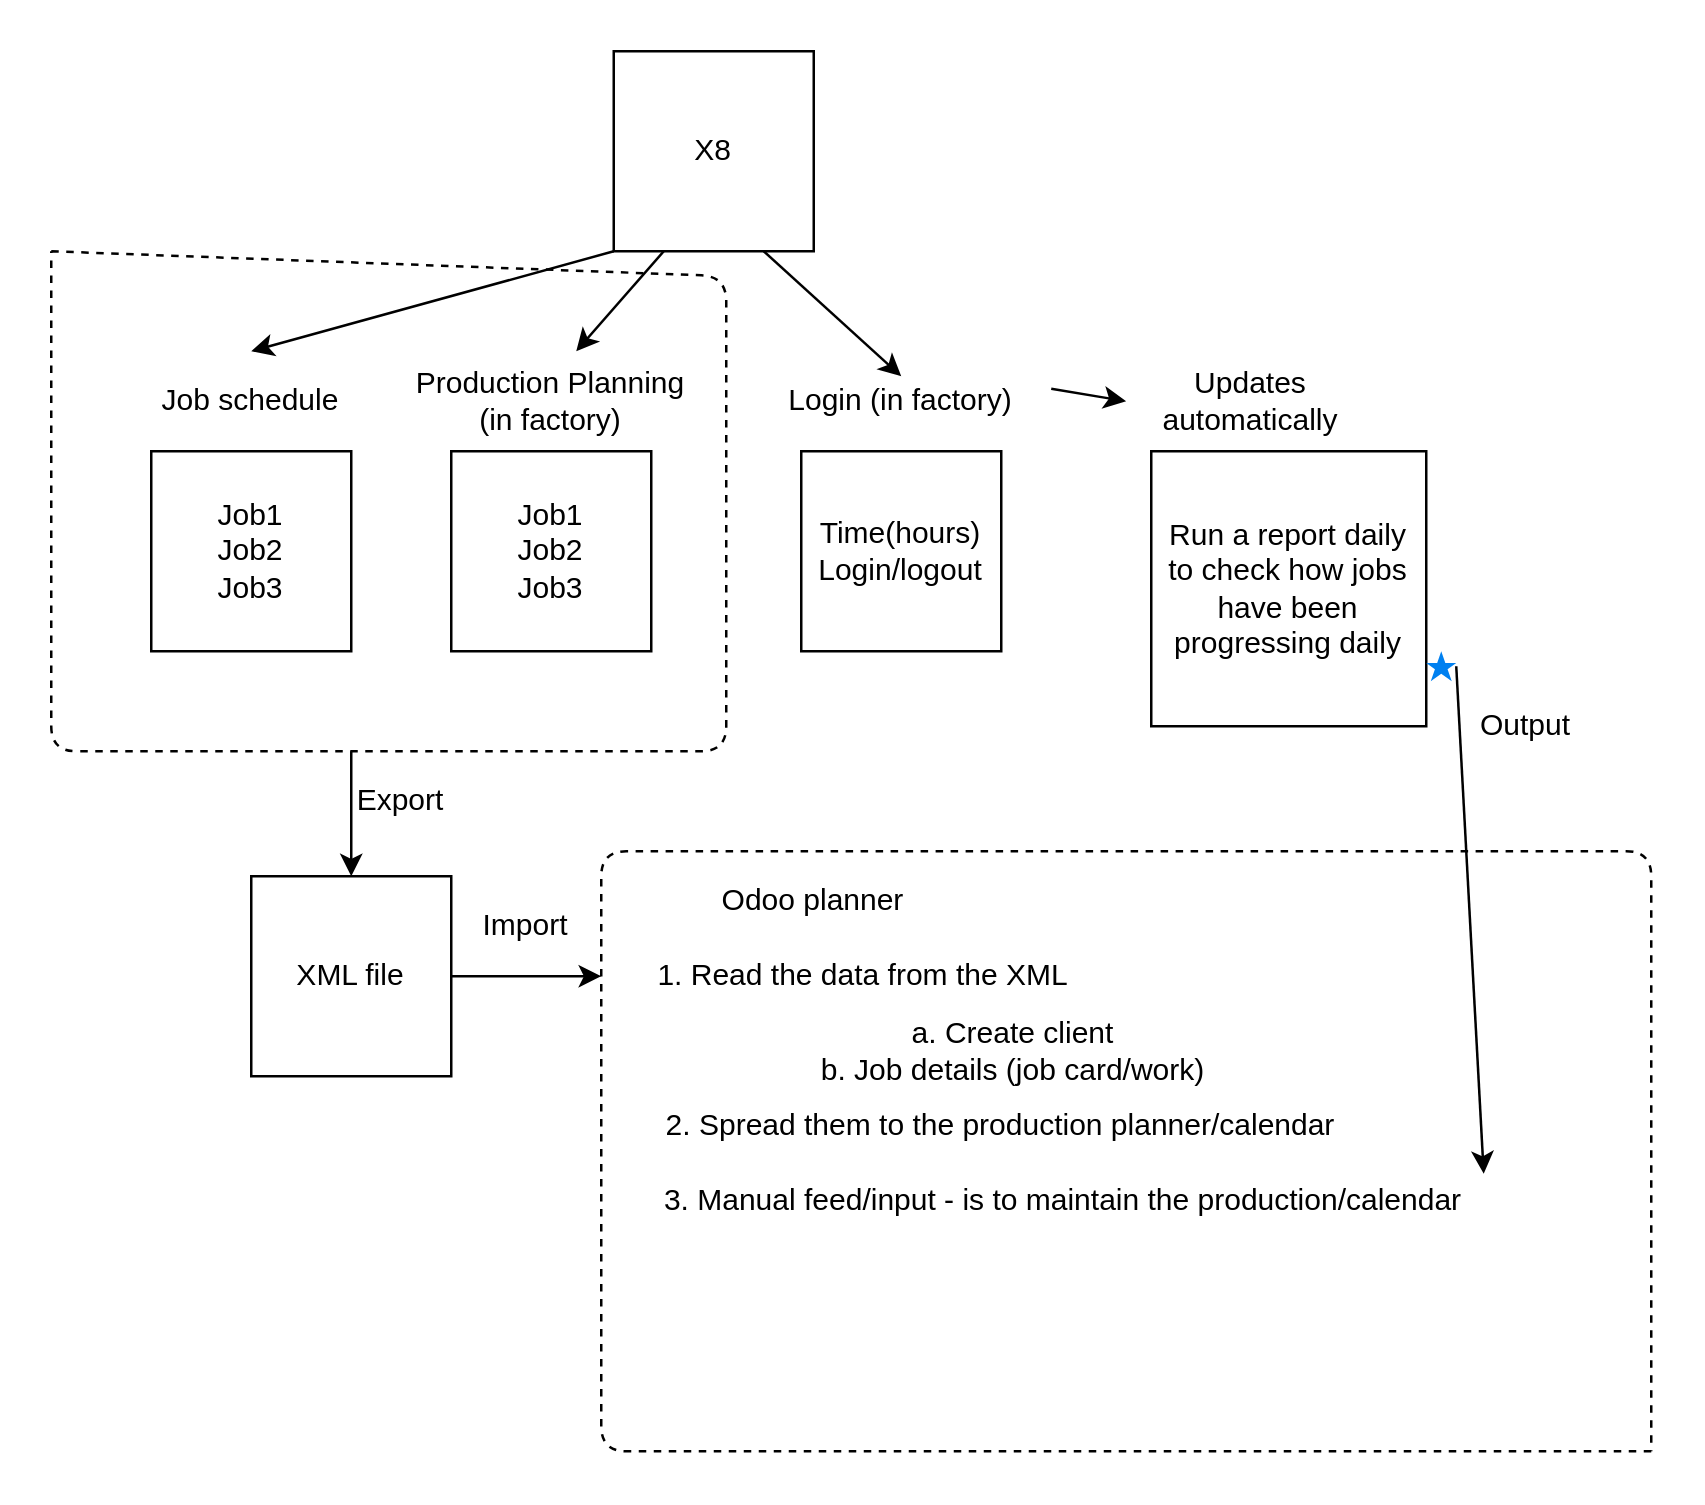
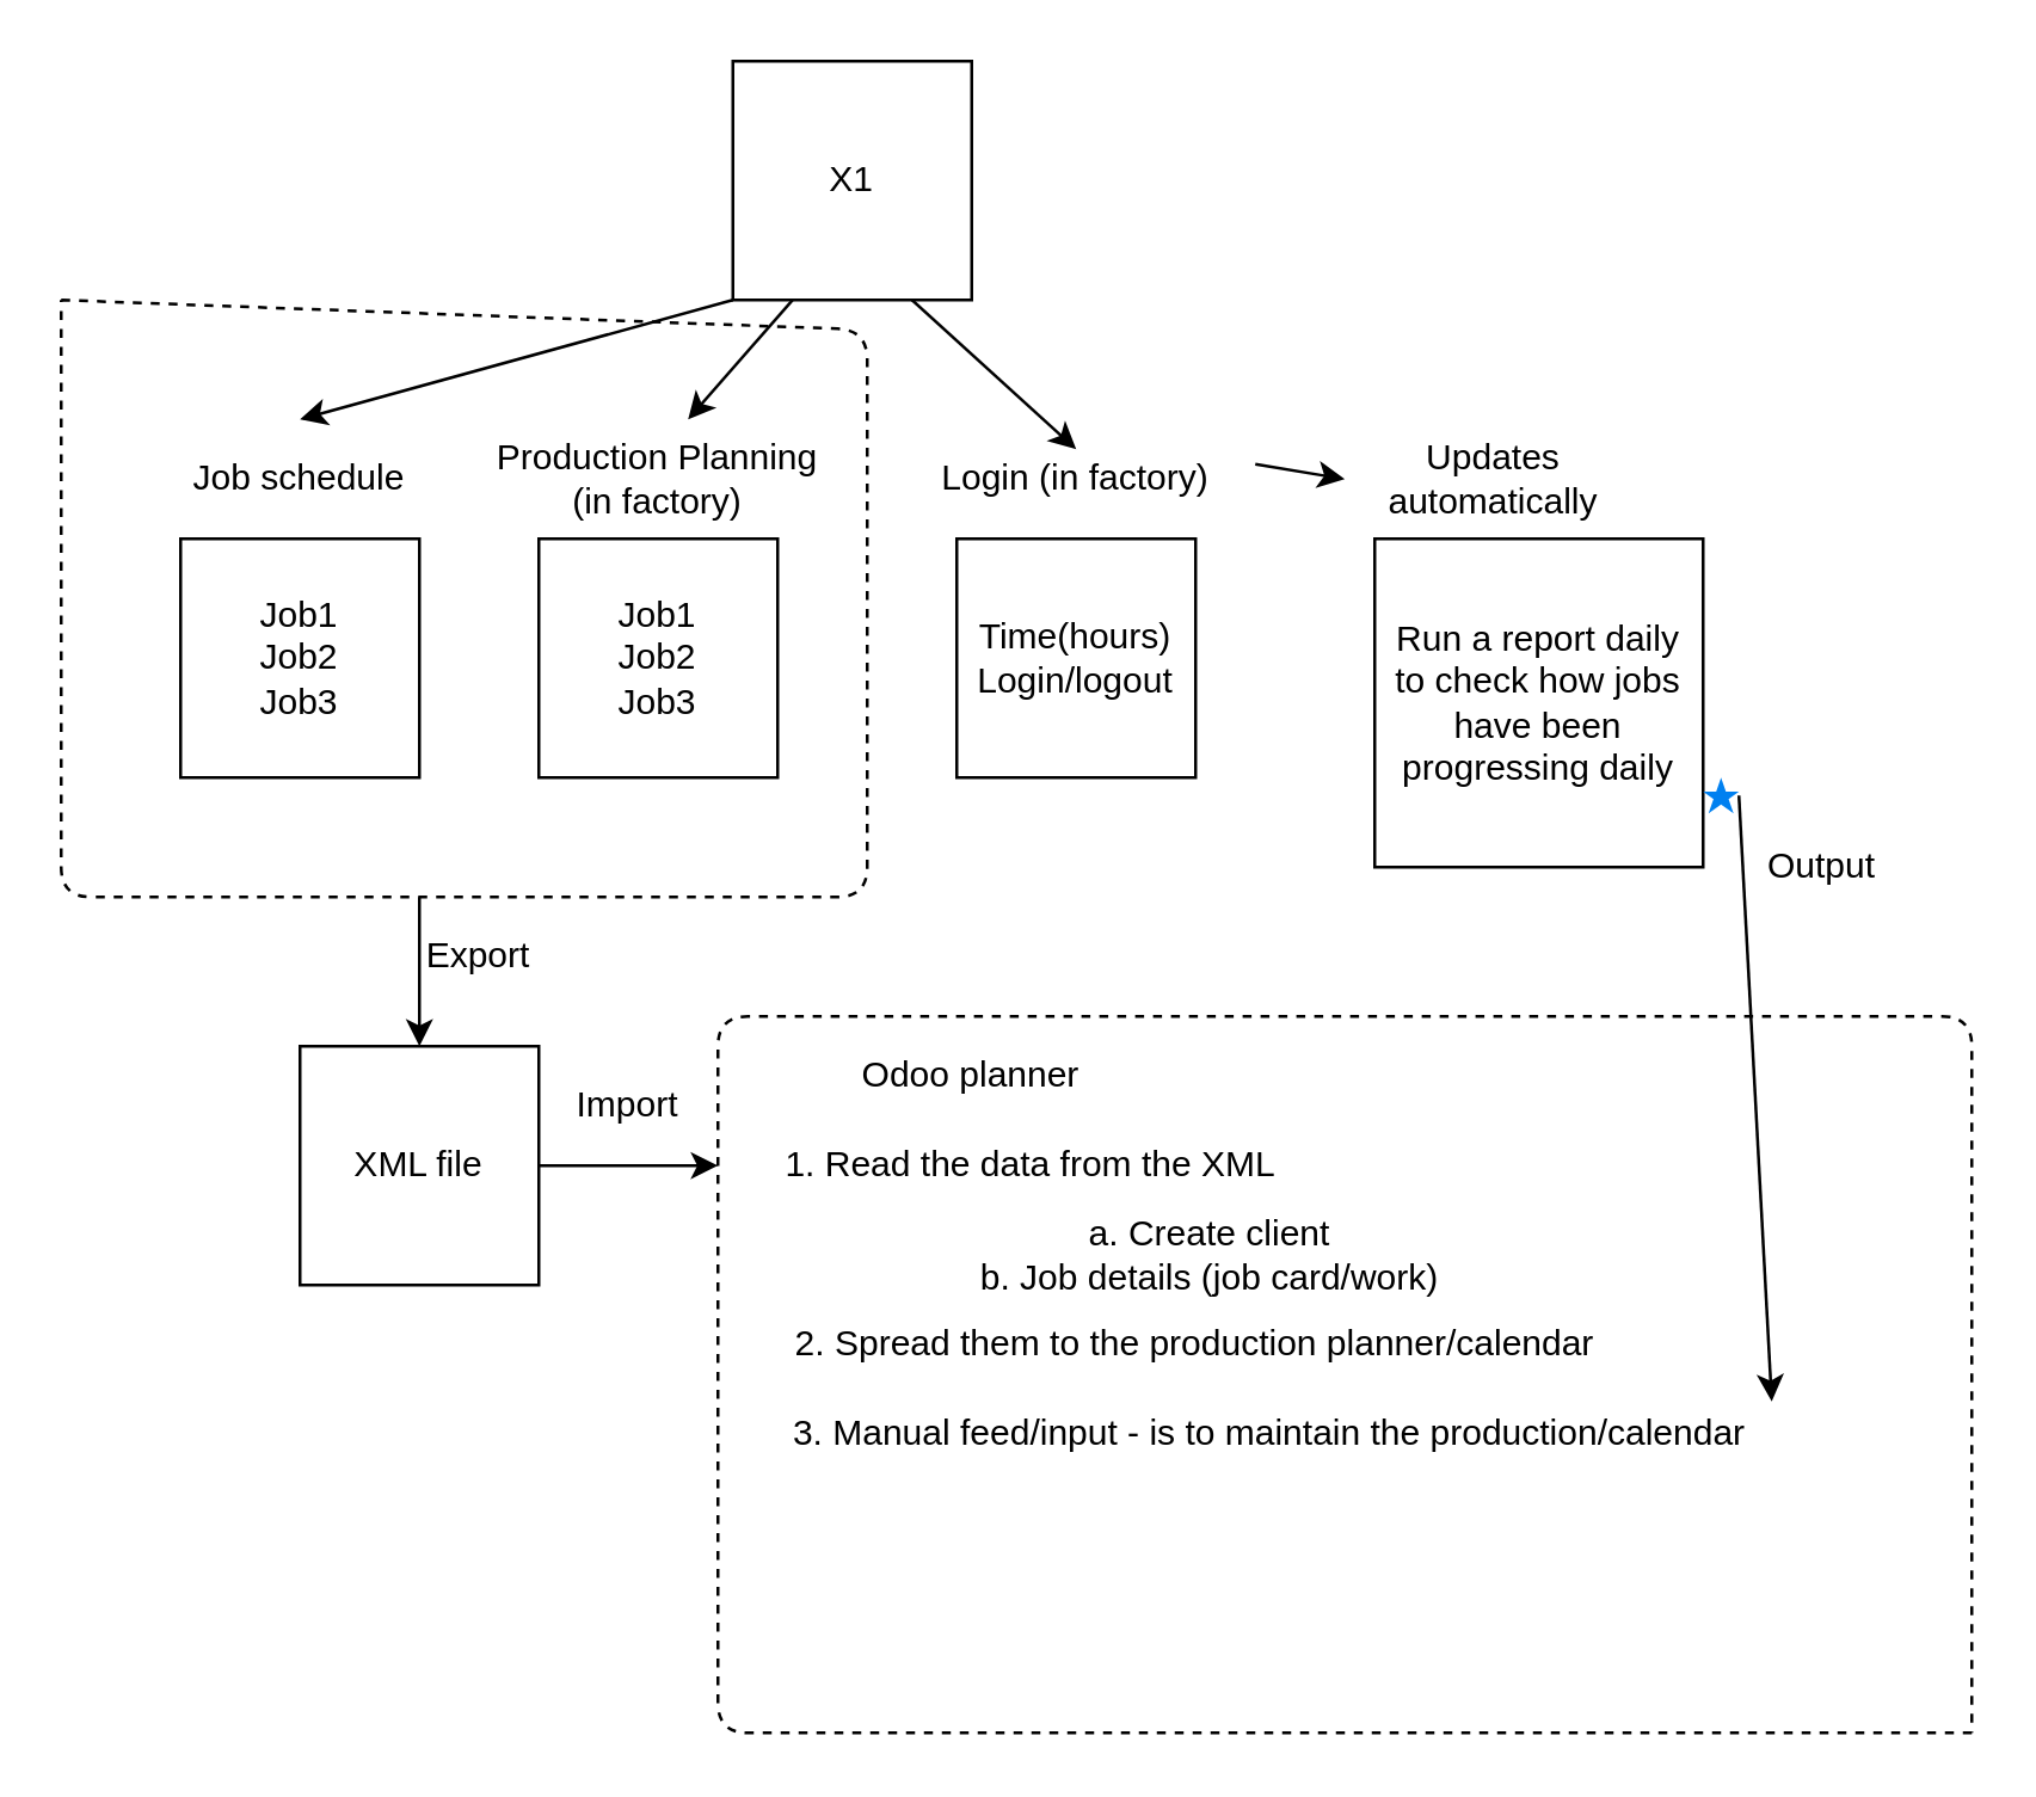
- <mxCell id="2" value="X8" style="whiteSpace=wrap;html=1;aspect=fixed;" vertex="1" parent="1"><mxGeometry x="245" width="80" height="80" as="geometry" y="20" /></mxCell>
+ <mxCell id="2" value="X1" style="whiteSpace=wrap;html=1;aspect=fixed;" vertex="1" parent="1"><mxGeometry x="245" width="80" height="80" as="geometry" y="20" /></mxCell>
